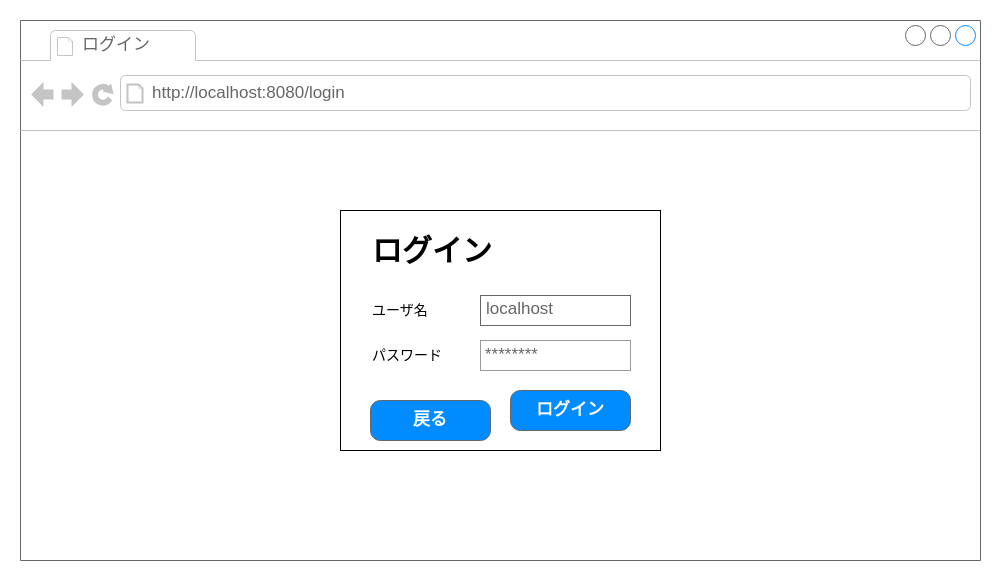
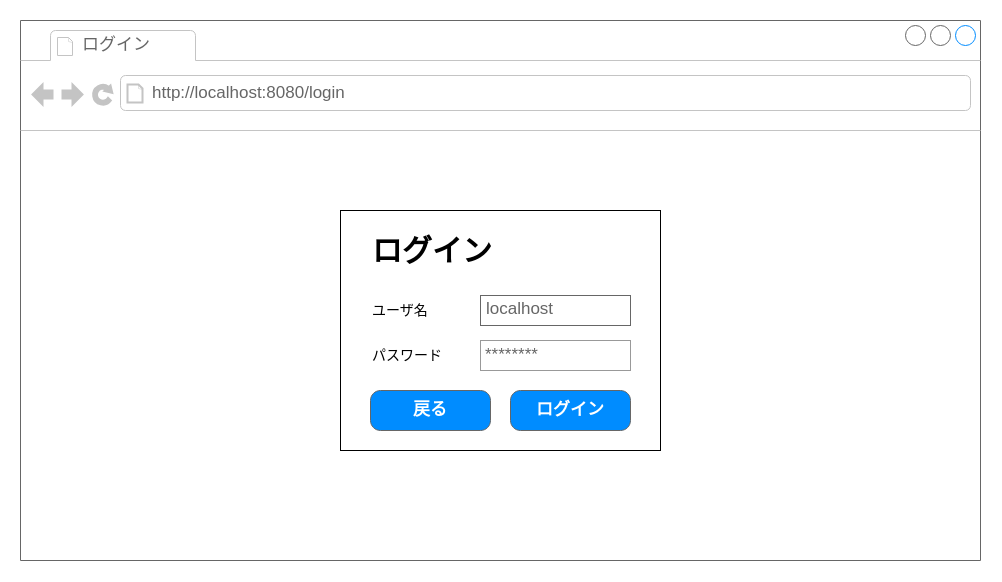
- <mxCell id="12" value="戻る" style="strokeWidth=1;shadow=0;dashed=0;align=center;html=1;shape=mxgraph.mockup.buttons.button;strokeColor=#666666;fontColor=#ffffff;mainText=;buttonStyle=round;fontSize=17;fontStyle=1;whiteSpace=wrap;fillColor=#008CFF;" vertex="1" parent="5"><mxGeometry x="30" y="190" width="120" height="40" as="geometry" /></mxCell>
+ <mxCell id="12" value="戻る" style="strokeWidth=1;shadow=0;dashed=0;align=center;html=1;shape=mxgraph.mockup.buttons.button;strokeColor=#666666;fontColor=#ffffff;mainText=;buttonStyle=round;fontSize=17;fontStyle=1;whiteSpace=wrap;fillColor=#008CFF;" vertex="1" parent="5"><mxGeometry x="30" y="180" width="120" height="40" as="geometry" /></mxCell>
